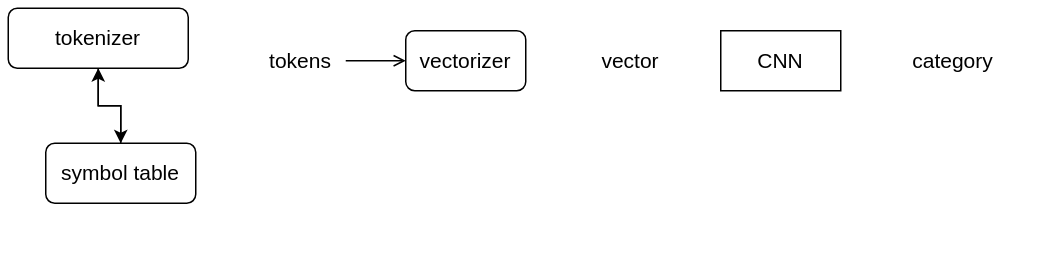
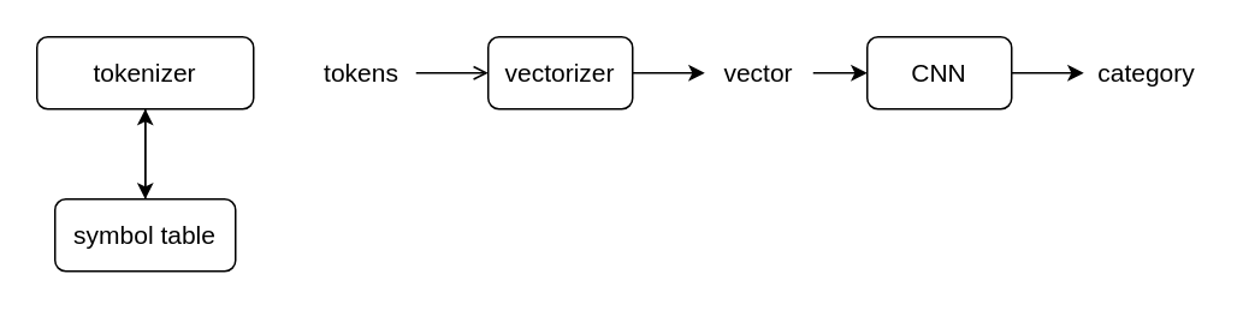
- <mxCell id="3" value="tokenizer" style="rounded=1;whiteSpace=wrap;html=1;fontSize=14;" parent="1" vertex="1"><mxGeometry x="5" y="5" width="120" height="40" as="geometry" /></mxCell>
+ <mxCell id="3" value="tokenizer" style="rounded=1;whiteSpace=wrap;html=1;fontSize=14;" parent="1" vertex="1"><mxGeometry x="20" y="20" width="120" height="40" as="geometry" /></mxCell>
+ <mxCell id="8" style="edgeStyle=orthogonalEdgeStyle;rounded=0;orthogonalLoop=1;jettySize=auto;html=1;fontSize=14;" parent="1" source="9" target="12" edge="1"><mxGeometry relative="1" as="geometry"><mxPoint x="390" y="40" as="targetPoint" /></mxGeometry></mxCell>
+ <mxCell id="11" style="edgeStyle=orthogonalEdgeStyle;rounded=0;orthogonalLoop=1;jettySize=auto;html=1;" parent="1" source="12" target="14" edge="1"><mxGeometry relative="1" as="geometry" /></mxCell>
- <mxCell id="14" value="CNN" style="whiteSpace=wrap;html=1;fontSize=14;rounded=0;" parent="1" vertex="1"><mxGeometry x="480" y="20" width="80" height="40" as="geometry" /></mxCell>
+ <mxCell id="14" value="CNN" style="rounded=1;whiteSpace=wrap;html=1;fontSize=14;" parent="1" vertex="1"><mxGeometry x="480" y="20" width="80" height="40" as="geometry" /></mxCell>
+ <mxCell id="13" style="edgeStyle=orthogonalEdgeStyle;rounded=0;orthogonalLoop=1;jettySize=auto;html=1;" parent="1" source="14" target="10" edge="1"><mxGeometry relative="1" as="geometry" /></mxCell>
- <mxCell id="5" value="symbol table" style="rounded=1;whiteSpace=wrap;html=1;fontSize=14;" parent="1" vertex="1"><mxGeometry x="30" y="95" width="100" height="40" as="geometry" /></mxCell>
+ <mxCell id="5" value="symbol table" style="rounded=1;whiteSpace=wrap;html=1;fontSize=14;" parent="1" vertex="1"><mxGeometry x="30" y="110" width="100" height="40" as="geometry" /></mxCell>
